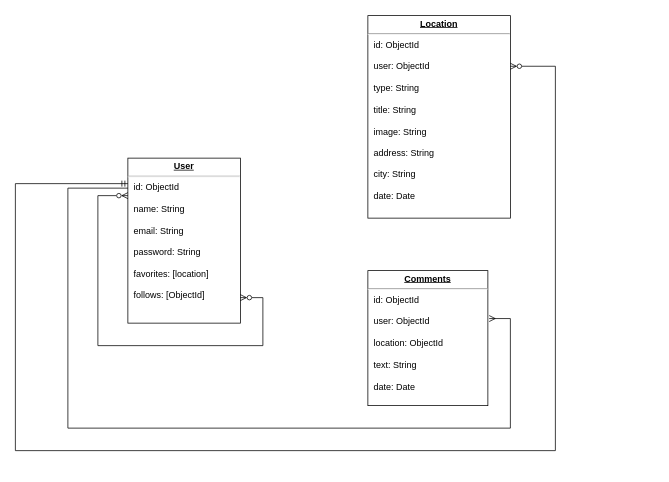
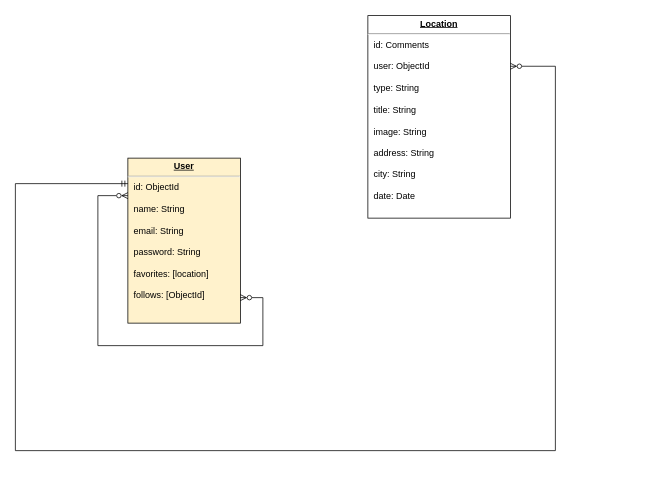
- <mxCell id="3" value="&lt;p style=&quot;margin: 0px ; margin-top: 4px ; text-align: center ; text-decoration: underline&quot;&gt;&lt;b&gt;Location&lt;/b&gt;&lt;/p&gt;&lt;hr&gt;&lt;p style=&quot;margin: 0px ; margin-left: 8px&quot;&gt;id: ObjectId&lt;/p&gt;&lt;p style=&quot;margin: 0px ; margin-left: 8px&quot;&gt;&lt;br&gt;&lt;/p&gt;&lt;p style=&quot;margin: 0px ; margin-left: 8px&quot;&gt;user: ObjectId&lt;br&gt;&lt;/p&gt;&lt;p style=&quot;margin: 0px ; margin-left: 8px&quot;&gt;&lt;br&gt;&lt;/p&gt;&lt;p style=&quot;margin: 0px ; margin-left: 8px&quot;&gt;type: String&lt;/p&gt;&lt;p style=&quot;margin: 0px ; margin-left: 8px&quot;&gt;&lt;br&gt;&lt;/p&gt;&lt;p style=&quot;margin: 0px ; margin-left: 8px&quot;&gt;title:&amp;nbsp;&lt;span&gt;String&lt;/span&gt;&lt;/p&gt;&lt;p style=&quot;margin: 0px ; margin-left: 8px&quot;&gt;&lt;br&gt;image: String&lt;/p&gt;&lt;p style=&quot;margin: 0px ; margin-left: 8px&quot;&gt;&lt;br&gt;&lt;/p&gt;&lt;p style=&quot;margin: 0px ; margin-left: 8px&quot;&gt;&lt;span&gt;address: String&lt;/span&gt;&lt;/p&gt;&lt;p style=&quot;margin: 0px ; margin-left: 8px&quot;&gt;&lt;span&gt;&lt;br&gt;&lt;/span&gt;&lt;/p&gt;&lt;p style=&quot;margin: 0px ; margin-left: 8px&quot;&gt;city: String&lt;/p&gt;&lt;p style=&quot;margin: 0px ; margin-left: 8px&quot;&gt;&lt;br&gt;&lt;/p&gt;&lt;p style=&quot;margin: 0px ; margin-left: 8px&quot;&gt;date: Date&lt;/p&gt;" style="verticalAlign=top;align=left;overflow=fill;fontSize=12;fontFamily=Helvetica;html=1;" parent="1" vertex="1"><mxGeometry x="490" y="20" width="190" height="270" as="geometry" /></mxCell>
+ <mxCell id="3" value="&lt;p style=&quot;margin: 0px ; margin-top: 4px ; text-align: center ; text-decoration: underline&quot;&gt;&lt;b&gt;Location&lt;/b&gt;&lt;/p&gt;&lt;hr&gt;&lt;p style=&quot;margin: 0px ; margin-left: 8px&quot;&gt;id: Comments&lt;/p&gt;&lt;p style=&quot;margin: 0px ; margin-left: 8px&quot;&gt;&lt;br&gt;&lt;/p&gt;&lt;p style=&quot;margin: 0px ; margin-left: 8px&quot;&gt;user: ObjectId&lt;br&gt;&lt;/p&gt;&lt;p style=&quot;margin: 0px ; margin-left: 8px&quot;&gt;&lt;br&gt;&lt;/p&gt;&lt;p style=&quot;margin: 0px ; margin-left: 8px&quot;&gt;type: String&lt;/p&gt;&lt;p style=&quot;margin: 0px ; margin-left: 8px&quot;&gt;&lt;br&gt;&lt;/p&gt;&lt;p style=&quot;margin: 0px ; margin-left: 8px&quot;&gt;title:&amp;nbsp;&lt;span&gt;String&lt;/span&gt;&lt;/p&gt;&lt;p style=&quot;margin: 0px ; margin-left: 8px&quot;&gt;&lt;br&gt;image: String&lt;/p&gt;&lt;p style=&quot;margin: 0px ; margin-left: 8px&quot;&gt;&lt;br&gt;&lt;/p&gt;&lt;p style=&quot;margin: 0px ; margin-left: 8px&quot;&gt;&lt;span&gt;address: String&lt;/span&gt;&lt;/p&gt;&lt;p style=&quot;margin: 0px ; margin-left: 8px&quot;&gt;&lt;span&gt;&lt;br&gt;&lt;/span&gt;&lt;/p&gt;&lt;p style=&quot;margin: 0px ; margin-left: 8px&quot;&gt;city: String&lt;/p&gt;&lt;p style=&quot;margin: 0px ; margin-left: 8px&quot;&gt;&lt;br&gt;&lt;/p&gt;&lt;p style=&quot;margin: 0px ; margin-left: 8px&quot;&gt;date: Date&lt;/p&gt;" style="verticalAlign=top;align=left;overflow=fill;fontSize=12;fontFamily=Helvetica;html=1;" parent="1" vertex="1"><mxGeometry x="490" y="20" width="190" height="270" as="geometry" /></mxCell>
- <mxCell id="2" value="&lt;p style=&quot;margin: 0px ; margin-top: 4px ; text-align: center ; text-decoration: underline&quot;&gt;&lt;b&gt;User&lt;/b&gt;&lt;/p&gt;&lt;hr&gt;&lt;p style=&quot;margin: 0px ; margin-left: 8px&quot;&gt;id: ObjectId&lt;/p&gt;&lt;p style=&quot;margin: 0px ; margin-left: 8px&quot;&gt;&lt;br&gt;&lt;/p&gt;&lt;p style=&quot;margin: 0px ; margin-left: 8px&quot;&gt;name:&amp;nbsp;&lt;span&gt;String&lt;/span&gt;&lt;/p&gt;&lt;p style=&quot;margin: 0px ; margin-left: 8px&quot;&gt;&lt;br&gt;email: String&lt;/p&gt;&lt;p style=&quot;margin: 0px ; margin-left: 8px&quot;&gt;&lt;br&gt;&lt;/p&gt;&lt;p style=&quot;margin: 0px ; margin-left: 8px&quot;&gt;password: String&lt;/p&gt;&lt;p style=&quot;margin: 0px ; margin-left: 8px&quot;&gt;&lt;br&gt;&lt;/p&gt;&lt;p style=&quot;margin: 0px ; margin-left: 8px&quot;&gt;favorites: [location]&lt;/p&gt;&lt;p style=&quot;margin: 0px ; margin-left: 8px&quot;&gt;&lt;br&gt;&lt;/p&gt;&lt;p style=&quot;margin: 0px ; margin-left: 8px&quot;&gt;follows: [ObjectId]&lt;/p&gt;" style="verticalAlign=top;align=left;overflow=fill;fontSize=12;fontFamily=Helvetica;html=1;" parent="1" vertex="1"><mxGeometry x="170" y="210" width="150" height="220" as="geometry" /></mxCell>
+ <mxCell id="2" value="&lt;p style=&quot;margin: 0px ; margin-top: 4px ; text-align: center ; text-decoration: underline&quot;&gt;&lt;b&gt;User&lt;/b&gt;&lt;/p&gt;&lt;hr&gt;&lt;p style=&quot;margin: 0px ; margin-left: 8px&quot;&gt;id: ObjectId&lt;/p&gt;&lt;p style=&quot;margin: 0px ; margin-left: 8px&quot;&gt;&lt;br&gt;&lt;/p&gt;&lt;p style=&quot;margin: 0px ; margin-left: 8px&quot;&gt;name:&amp;nbsp;&lt;span&gt;String&lt;/span&gt;&lt;/p&gt;&lt;p style=&quot;margin: 0px ; margin-left: 8px&quot;&gt;&lt;br&gt;email: String&lt;/p&gt;&lt;p style=&quot;margin: 0px ; margin-left: 8px&quot;&gt;&lt;br&gt;&lt;/p&gt;&lt;p style=&quot;margin: 0px ; margin-left: 8px&quot;&gt;password: String&lt;/p&gt;&lt;p style=&quot;margin: 0px ; margin-left: 8px&quot;&gt;&lt;br&gt;&lt;/p&gt;&lt;p style=&quot;margin: 0px ; margin-left: 8px&quot;&gt;favorites: [location]&lt;/p&gt;&lt;p style=&quot;margin: 0px ; margin-left: 8px&quot;&gt;&lt;br&gt;&lt;/p&gt;&lt;p style=&quot;margin: 0px ; margin-left: 8px&quot;&gt;follows: [ObjectId]&lt;/p&gt;" style="verticalAlign=top;align=left;overflow=fill;fontSize=12;fontFamily=Helvetica;html=1;fillColor=#fff2cc;" parent="1" vertex="1"><mxGeometry x="170" y="210" width="150" height="220" as="geometry" /></mxCell>
- <mxCell id="4" value="&lt;p style=&quot;margin: 0px ; margin-top: 4px ; text-align: center ; text-decoration: underline&quot;&gt;&lt;b&gt;Comments&lt;/b&gt;&lt;/p&gt;&lt;hr&gt;&lt;p style=&quot;margin: 0px ; margin-left: 8px&quot;&gt;id: ObjectId&lt;/p&gt;&lt;p style=&quot;margin: 0px ; margin-left: 8px&quot;&gt;&lt;br&gt;&lt;/p&gt;&lt;p style=&quot;margin: 0px ; margin-left: 8px&quot;&gt;user: ObjectId&lt;/p&gt;&lt;p style=&quot;margin: 0px ; margin-left: 8px&quot;&gt;&lt;br&gt;&lt;/p&gt;&lt;p style=&quot;margin: 0px ; margin-left: 8px&quot;&gt;location: ObjectId&lt;/p&gt;&lt;p style=&quot;margin: 0px ; margin-left: 8px&quot;&gt;&lt;br&gt;&lt;/p&gt;&lt;p style=&quot;margin: 0px ; margin-left: 8px&quot;&gt;text: String&lt;/p&gt;&lt;p style=&quot;margin: 0px ; margin-left: 8px&quot;&gt;&lt;br&gt;&lt;/p&gt;&lt;p style=&quot;margin: 0px ; margin-left: 8px&quot;&gt;date: Date&lt;/p&gt;" style="verticalAlign=top;align=left;overflow=fill;fontSize=12;fontFamily=Helvetica;html=1;" parent="1" vertex="1"><mxGeometry x="490" y="360" width="160" height="180" as="geometry" /></mxCell>
- <mxCell id="10" value="" style="edgeStyle=orthogonalEdgeStyle;fontSize=12;html=1;endArrow=ERmany;rounded=0;entryX=1.011;entryY=0.355;entryDx=0;entryDy=0;entryPerimeter=0;exitX=0;exitY=0.182;exitDx=0;exitDy=0;exitPerimeter=0;" parent="1" source="2" target="4" edge="1"><mxGeometry width="100" height="100" relative="1" as="geometry"><mxPoint x="150" y="250" as="sourcePoint" /><mxPoint x="800" y="330" as="targetPoint" /><Array as="points"><mxPoint x="90" y="250" /><mxPoint x="90" y="570" /><mxPoint x="680" y="570" /><mxPoint x="680" y="424" /></Array></mxGeometry></mxCell>
